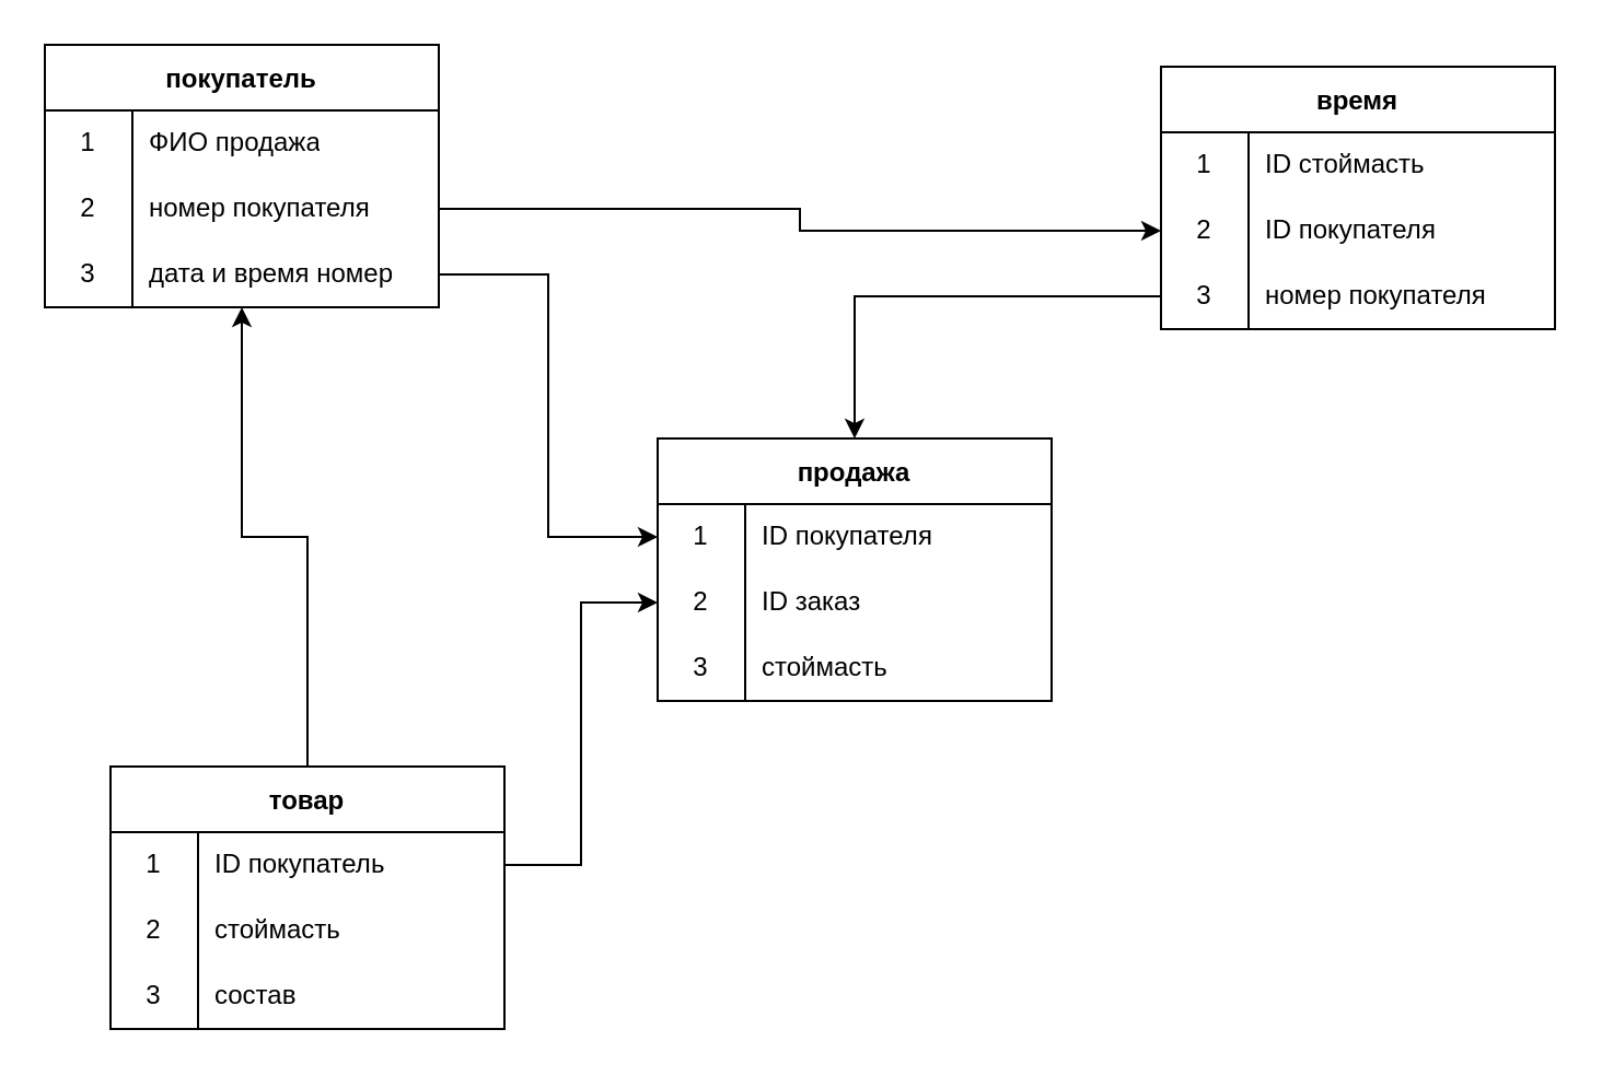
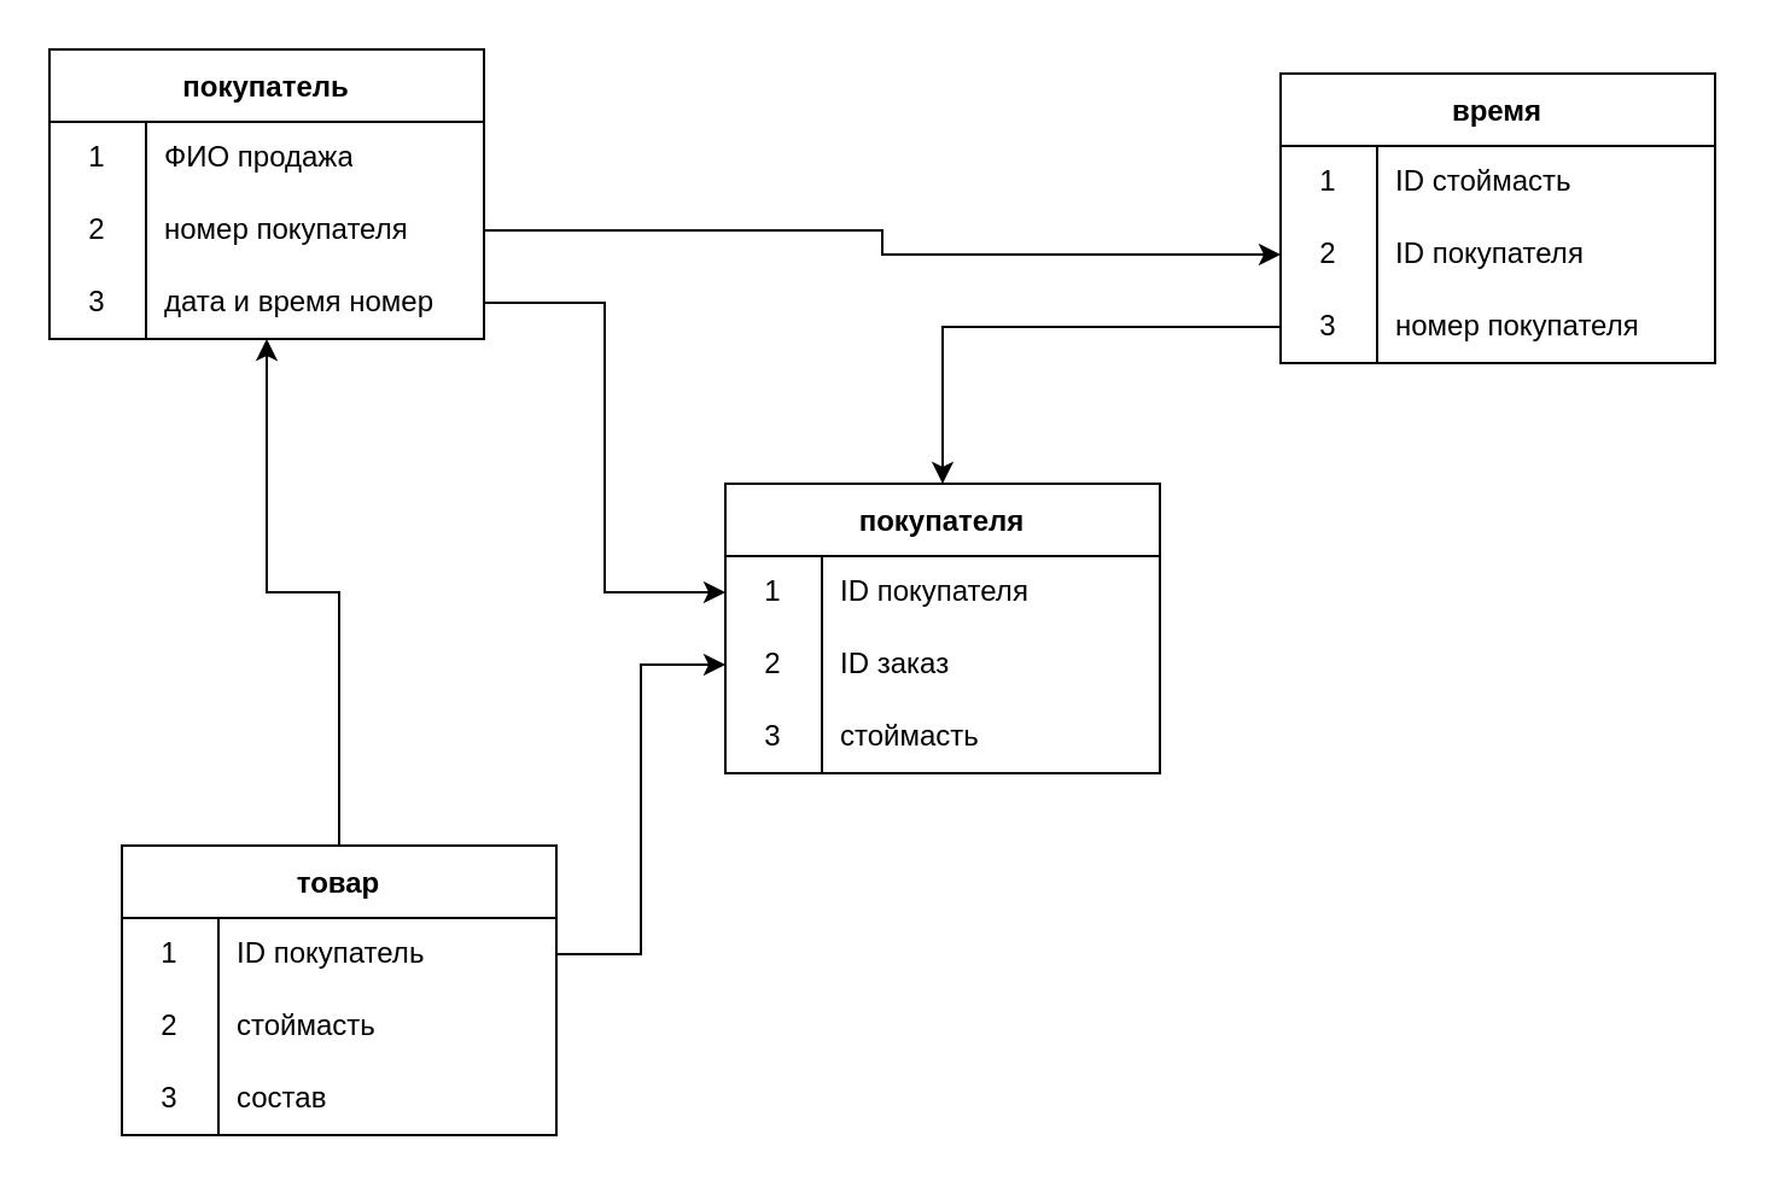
- <mxCell id="2" value="продажа" style="shape=table;startSize=30;container=1;collapsible=0;childLayout=tableLayout;fixedRows=1;rowLines=0;fontStyle=1;" vertex="1" parent="1"><mxGeometry x="300" y="200" width="180" height="120" as="geometry" /></mxCell>
+ <mxCell id="2" value="покупателя" style="shape=table;startSize=30;container=1;collapsible=0;childLayout=tableLayout;fixedRows=1;rowLines=0;fontStyle=1;" vertex="1" parent="1"><mxGeometry x="300" y="200" width="180" height="120" as="geometry" /></mxCell>
